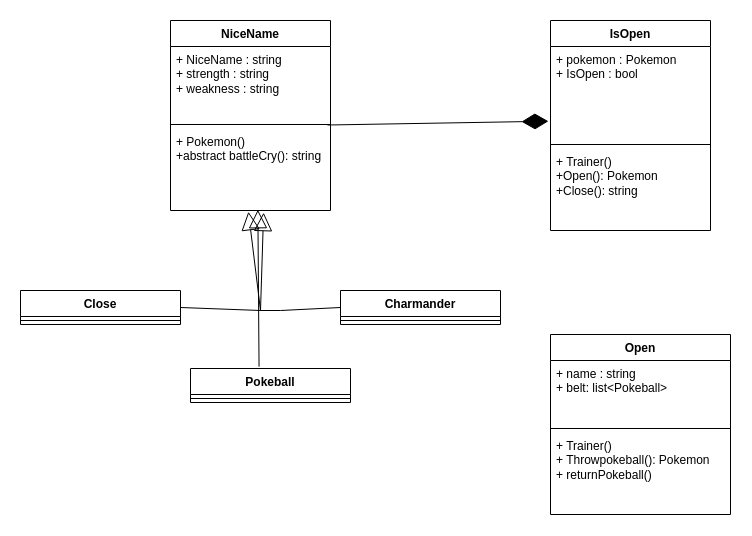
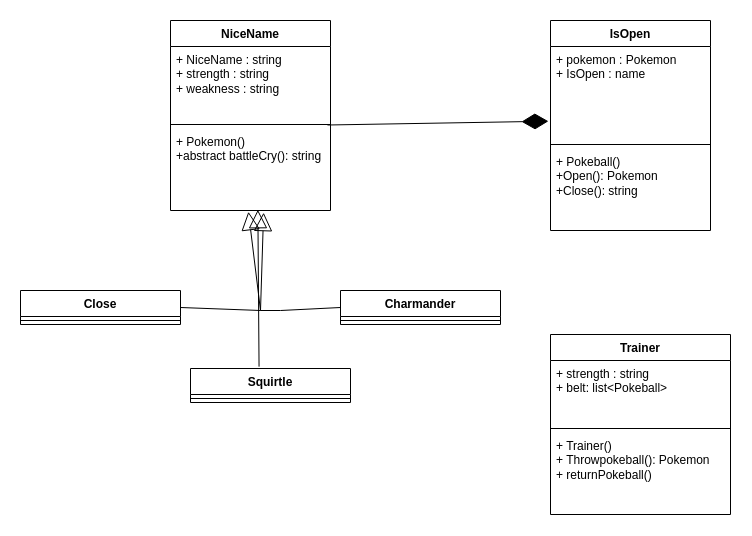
- <mxCell id="11" value="+ pokemon : Pokemon&lt;div&gt;+ IsOpen : bool&lt;/div&gt;" style="text;strokeColor=none;fillColor=none;align=left;verticalAlign=top;spacingLeft=4;spacingRight=4;overflow=hidden;rotatable=0;points=[[0,0.5],[1,0.5]];portConstraint=eastwest;whiteSpace=wrap;html=1;" vertex="1" parent="10"><mxGeometry y="26" width="160" height="94" as="geometry" /></mxCell>
+ <mxCell id="11" value="+ pokemon : Pokemon&lt;div&gt;+ IsOpen : name&lt;/div&gt;" style="text;strokeColor=none;fillColor=none;align=left;verticalAlign=top;spacingLeft=4;spacingRight=4;overflow=hidden;rotatable=0;points=[[0,0.5],[1,0.5]];portConstraint=eastwest;whiteSpace=wrap;html=1;" vertex="1" parent="10"><mxGeometry y="26" width="160" height="94" as="geometry" /></mxCell>
- <mxCell id="13" value="+ Trainer()&lt;div&gt;+Open(): Pokemon&lt;/div&gt;&lt;div&gt;+Close(): string&lt;/div&gt;" style="text;strokeColor=none;fillColor=none;align=left;verticalAlign=top;spacingLeft=4;spacingRight=4;overflow=hidden;rotatable=0;points=[[0,0.5],[1,0.5]];portConstraint=eastwest;whiteSpace=wrap;html=1;" vertex="1" parent="10"><mxGeometry y="128" width="160" height="82" as="geometry" /></mxCell>
+ <mxCell id="13" value="+ Pokeball()&lt;div&gt;+Open(): Pokemon&lt;/div&gt;&lt;div&gt;+Close(): string&lt;/div&gt;" style="text;strokeColor=none;fillColor=none;align=left;verticalAlign=top;spacingLeft=4;spacingRight=4;overflow=hidden;rotatable=0;points=[[0,0.5],[1,0.5]];portConstraint=eastwest;whiteSpace=wrap;html=1;" vertex="1" parent="10"><mxGeometry y="128" width="160" height="82" as="geometry" /></mxCell>
- <mxCell id="2" value="Open" style="swimlane;fontStyle=1;align=center;verticalAlign=top;childLayout=stackLayout;horizontal=1;startSize=26;horizontalStack=0;resizeParent=1;resizeParentMax=0;resizeLast=0;collapsible=1;marginBottom=0;whiteSpace=wrap;html=1;" vertex="1" parent="1"><mxGeometry x="550" y="334" width="180" height="180" as="geometry" /></mxCell>
+ <mxCell id="2" value="Trainer" style="swimlane;fontStyle=1;align=center;verticalAlign=top;childLayout=stackLayout;horizontal=1;startSize=26;horizontalStack=0;resizeParent=1;resizeParentMax=0;resizeLast=0;collapsible=1;marginBottom=0;whiteSpace=wrap;html=1;" vertex="1" parent="1"><mxGeometry x="550" y="334" width="180" height="180" as="geometry" /></mxCell>
- <mxCell id="3" value="+ name : string&lt;div&gt;+ belt: list&amp;lt;Pokeball&amp;gt;&lt;/div&gt;" style="text;strokeColor=none;fillColor=none;align=left;verticalAlign=top;spacingLeft=4;spacingRight=4;overflow=hidden;rotatable=0;points=[[0,0.5],[1,0.5]];portConstraint=eastwest;whiteSpace=wrap;html=1;" vertex="1" parent="2"><mxGeometry y="26" width="180" height="64" as="geometry" /></mxCell>
+ <mxCell id="3" value="+ strength : string&lt;div&gt;+ belt: list&amp;lt;Pokeball&amp;gt;&lt;/div&gt;" style="text;strokeColor=none;fillColor=none;align=left;verticalAlign=top;spacingLeft=4;spacingRight=4;overflow=hidden;rotatable=0;points=[[0,0.5],[1,0.5]];portConstraint=eastwest;whiteSpace=wrap;html=1;" vertex="1" parent="2"><mxGeometry y="26" width="180" height="64" as="geometry" /></mxCell>
- <mxCell id="8" value="Pokeball" style="swimlane;fontStyle=1;align=center;verticalAlign=top;childLayout=stackLayout;horizontal=1;startSize=26;horizontalStack=0;resizeParent=1;resizeParentMax=0;resizeLast=0;collapsible=1;marginBottom=0;whiteSpace=wrap;html=1;" vertex="1" parent="1"><mxGeometry x="190" y="368" width="160" height="34" as="geometry" /></mxCell>
+ <mxCell id="8" value="Squirtle" style="swimlane;fontStyle=1;align=center;verticalAlign=top;childLayout=stackLayout;horizontal=1;startSize=26;horizontalStack=0;resizeParent=1;resizeParentMax=0;resizeLast=0;collapsible=1;marginBottom=0;whiteSpace=wrap;html=1;" vertex="1" parent="1"><mxGeometry x="190" y="368" width="160" height="34" as="geometry" /></mxCell>
